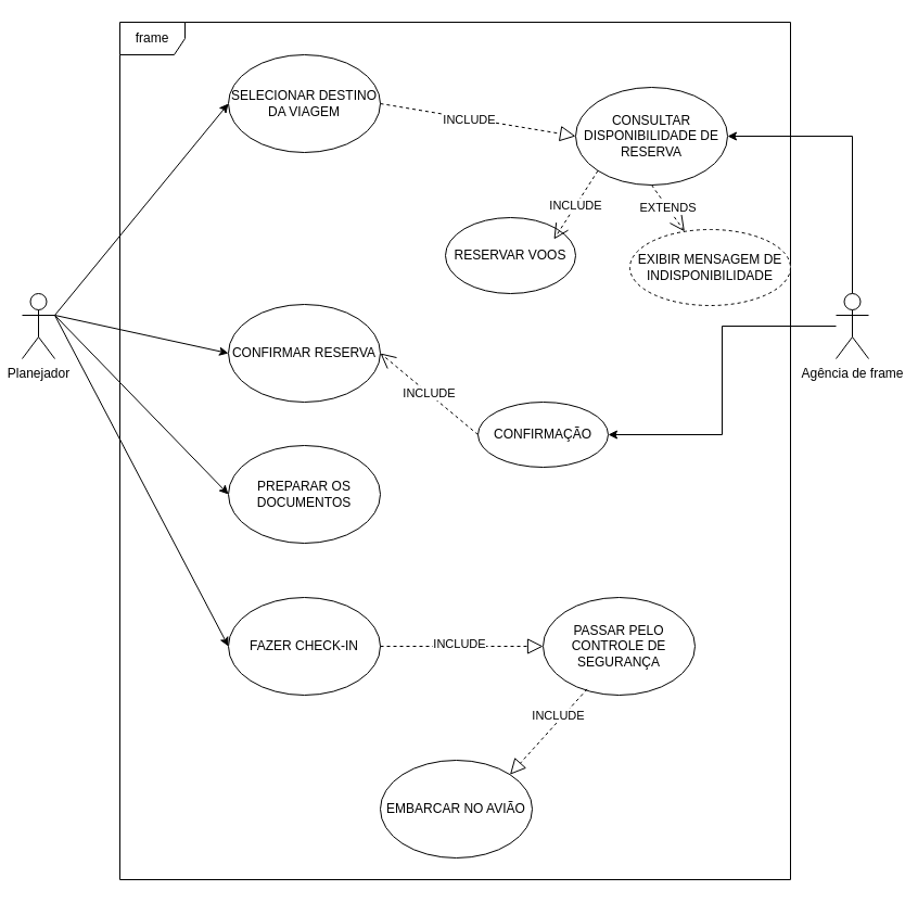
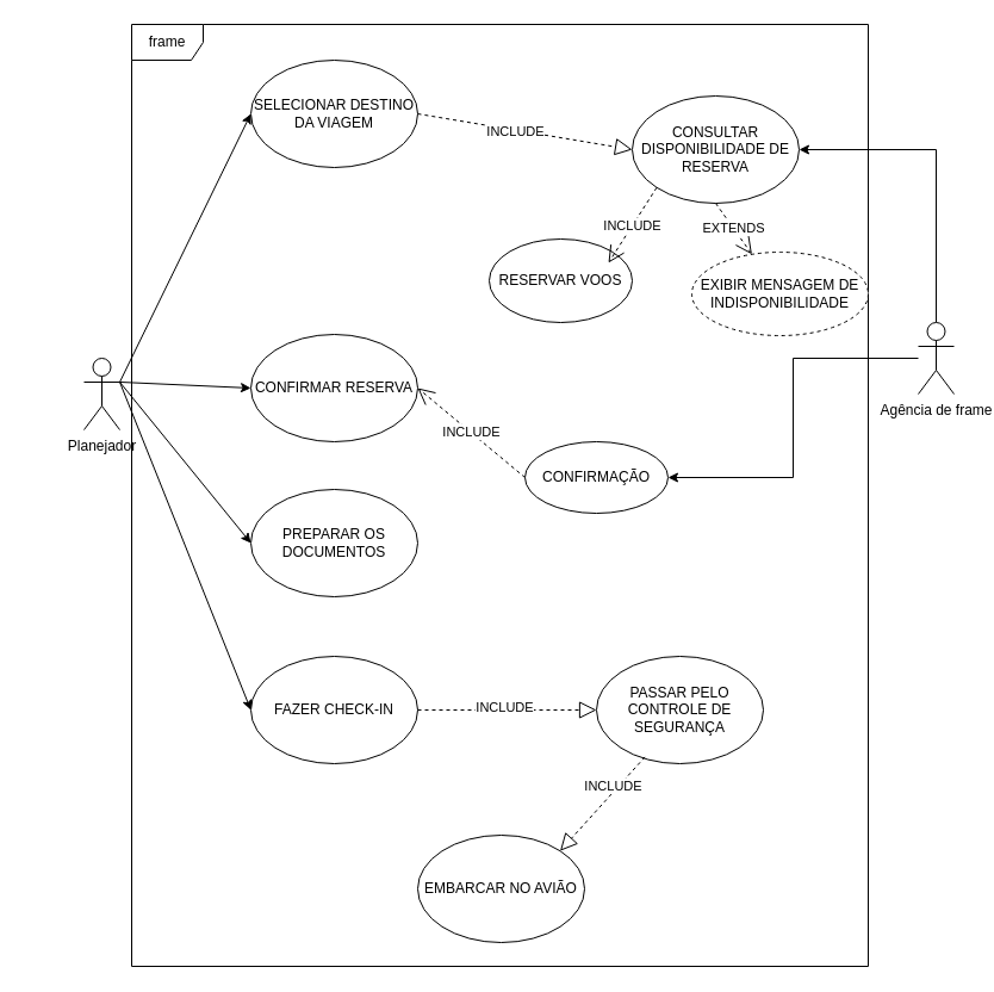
- <mxCell id="2" value="Planejador&lt;div&gt;&lt;br/&gt;&lt;/div&gt;" style="shape=umlActor;verticalLabelPosition=bottom;verticalAlign=top;html=1;outlineConnect=0;" parent="1" vertex="1"><mxGeometry x="20" y="270" width="30" height="60" as="geometry" /></mxCell>
+ <mxCell id="2" value="Planejador&lt;div&gt;&lt;br/&gt;&lt;/div&gt;" style="shape=umlActor;verticalLabelPosition=bottom;verticalAlign=top;html=1;outlineConnect=0;" parent="1" vertex="1"><mxGeometry x="70" y="300" width="30" height="60" as="geometry" /></mxCell>
